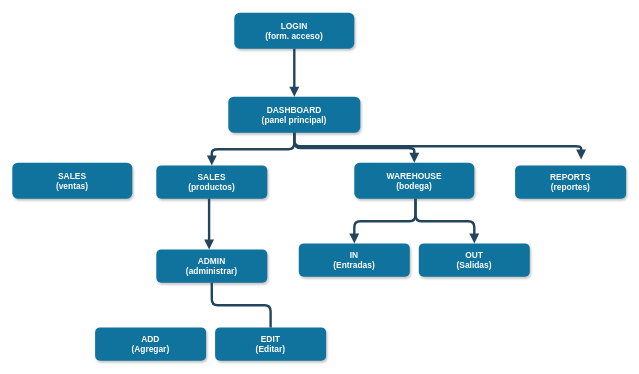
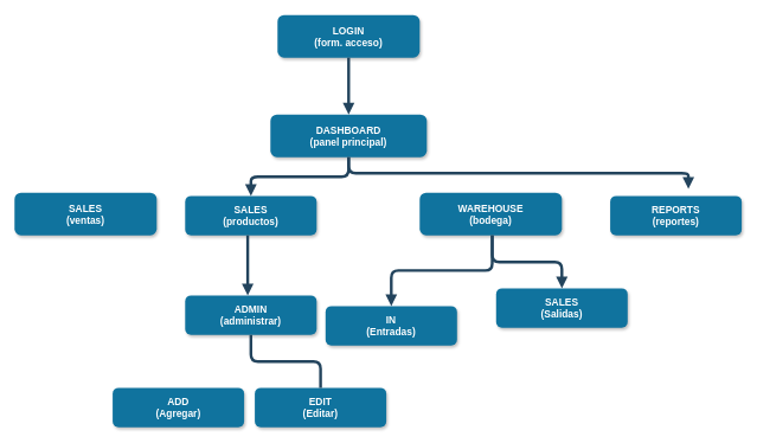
- <mxCell id="9" value="" style="edgeStyle=elbowEdgeStyle;elbow=vertical;strokeWidth=4;endArrow=block;endFill=1;fontStyle=1;strokeColor=#23445D;" parent="1" source="3" target="6" edge="1"><mxGeometry x="22" y="165.5" width="100" height="100" as="geometry"><mxPoint x="-260" y="80.5" as="sourcePoint" /><mxPoint x="-160" y="-19.5" as="targetPoint" /></mxGeometry></mxCell>
- <mxCell id="18" value="OUT&#10;(Salidas)" style="rounded=1;fillColor=#10739E;strokeColor=none;shadow=1;gradientColor=none;fontStyle=1;fontColor=#FFFFFF;fontSize=14;" vertex="1" parent="1"><mxGeometry x="697.5" y="405" width="185" height="55.5" as="geometry" /></mxCell>
+ <mxCell id="18" value="SALES&#10;(Salidas)" style="rounded=1;fillColor=#10739E;strokeColor=none;shadow=1;gradientColor=none;fontStyle=1;fontColor=#FFFFFF;fontSize=14;" vertex="1" parent="1"><mxGeometry x="697.5" y="405" width="185" height="55.5" as="geometry" /></mxCell>
- <mxCell id="17" value="IN&#10;(Entradas)" style="rounded=1;fillColor=#10739E;strokeColor=none;shadow=1;gradientColor=none;fontStyle=1;fontColor=#FFFFFF;fontSize=14;" vertex="1" parent="1"><mxGeometry x="497.5" y="405" width="185" height="55.5" as="geometry" /></mxCell>
+ <mxCell id="17" value="IN&#10;(Entradas)" style="rounded=1;fillColor=#10739E;strokeColor=none;shadow=1;gradientColor=none;fontStyle=1;fontColor=#FFFFFF;fontSize=14;" vertex="1" parent="1"><mxGeometry x="457.5" y="430" width="185" height="55.5" as="geometry" /></mxCell>
